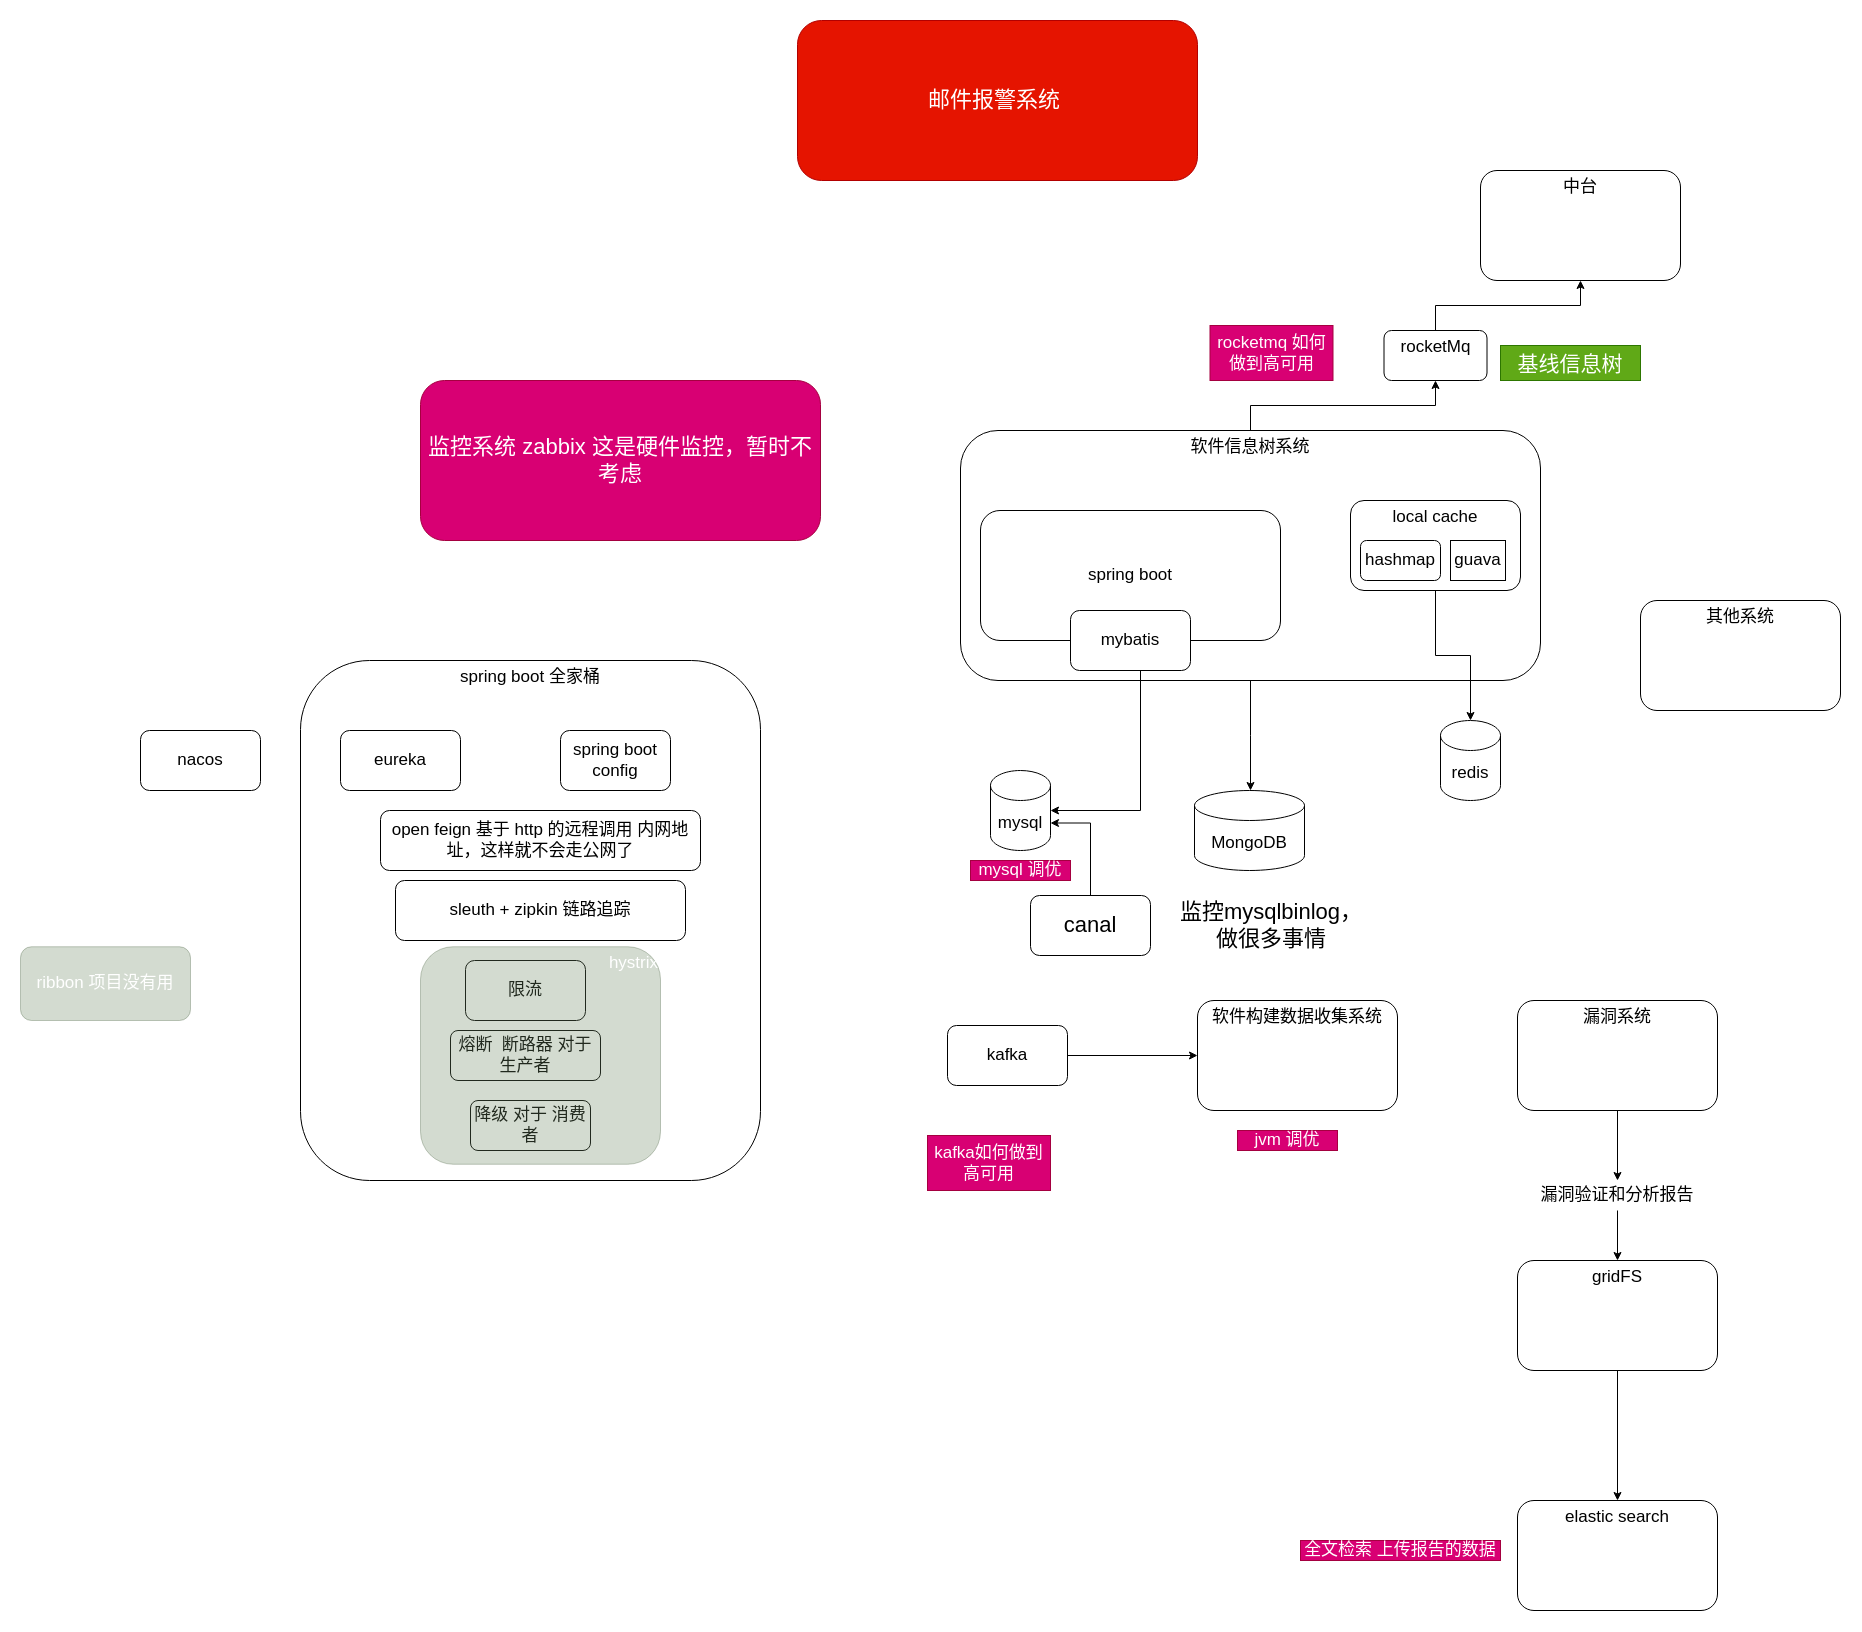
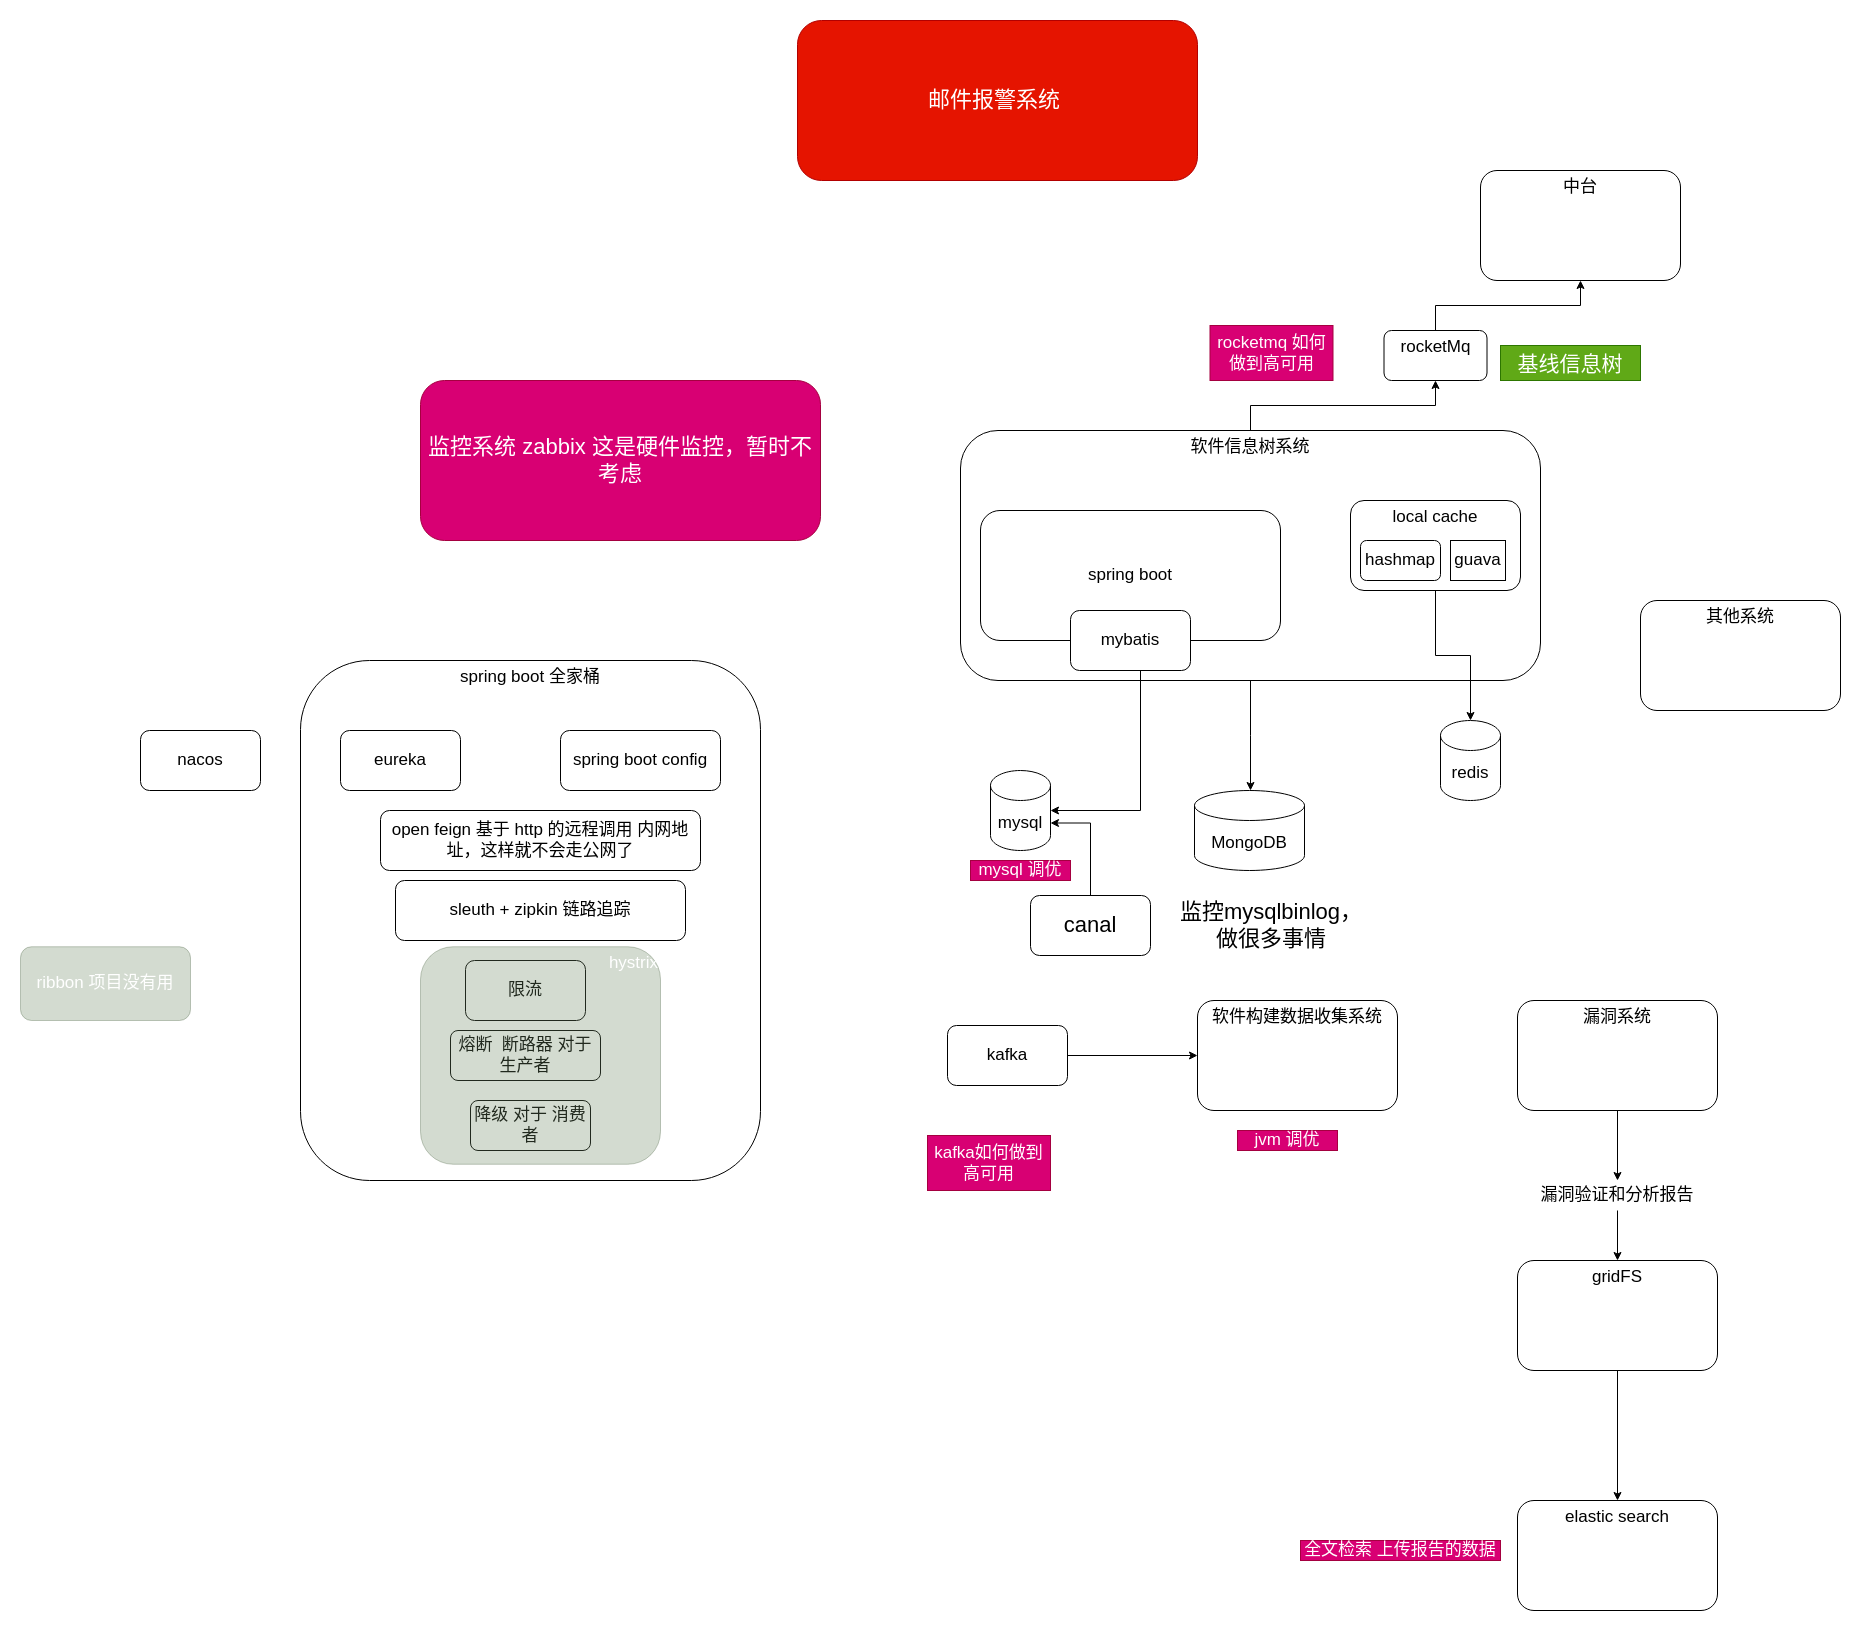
- <mxCell id="25" value="spring boot config" style="rounded=1;whiteSpace=wrap;html=1;fontSize=17;" parent="1" vertex="1"><mxGeometry x="560" y="730" width="110" height="60" as="geometry" /></mxCell>
+ <mxCell id="25" value="spring boot config" style="rounded=1;whiteSpace=wrap;html=1;fontSize=17;" parent="1" vertex="1"><mxGeometry x="560" y="730" width="160" height="60" as="geometry" /></mxCell>
